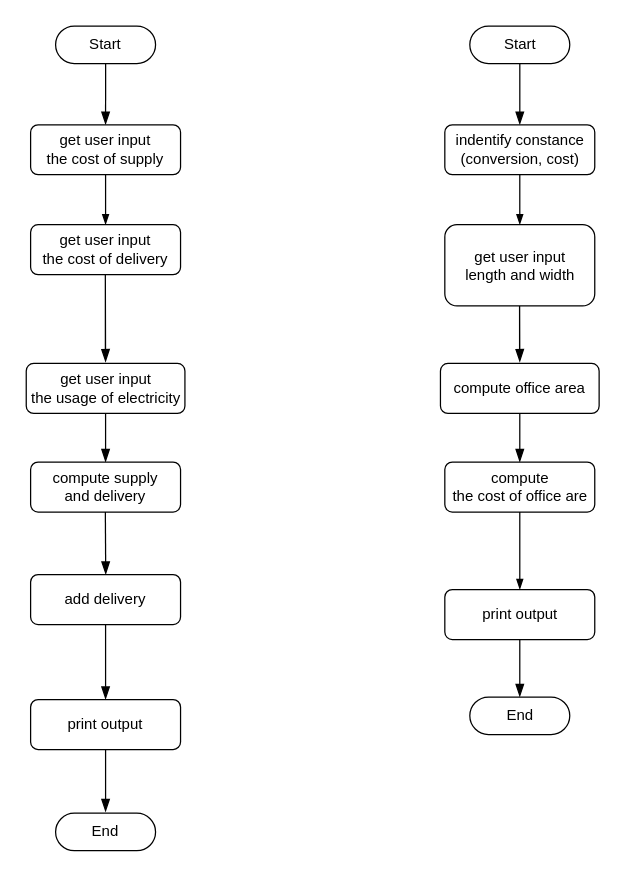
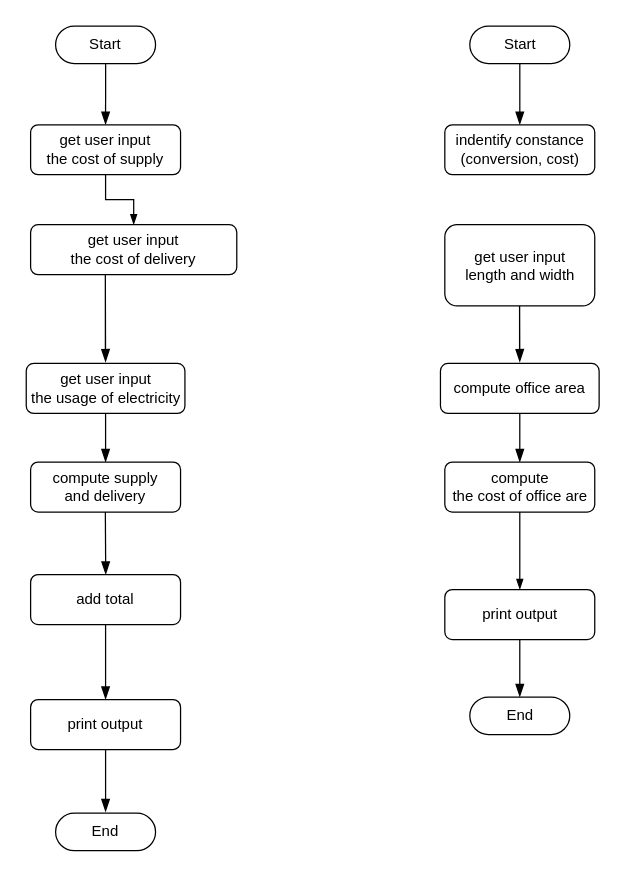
- <mxCell id="18" style="edgeStyle=orthogonalEdgeStyle;rounded=0;orthogonalLoop=1;jettySize=auto;html=1;exitX=0.5;exitY=1;exitDx=0;exitDy=0;entryX=0.5;entryY=0;entryDx=0;entryDy=0;endArrow=blockThin;endFill=1;" edge="1" parent="1" source="19" target="23"><mxGeometry relative="1" as="geometry" /></mxCell>
- <mxCell id="8" value="get user input &lt;br&gt;the cost of delivery" style="rounded=1;whiteSpace=wrap;html=1;fontSize=12;glass=0;strokeWidth=1;shadow=0;" parent="1" vertex="1"><mxGeometry x="24" y="179" width="120" height="40" as="geometry" /></mxCell>
+ <mxCell id="8" value="get user input &lt;br&gt;the cost of delivery" style="rounded=1;whiteSpace=wrap;html=1;fontSize=12;glass=0;strokeWidth=1;shadow=0;" parent="1" vertex="1"><mxGeometry x="24" y="179" width="165" height="40" as="geometry" /></mxCell>
- <mxCell id="12" value="add delivery" style="rounded=1;whiteSpace=wrap;html=1;fontSize=12;glass=0;strokeWidth=1;shadow=0;" parent="1" vertex="1"><mxGeometry x="24" y="459" width="120" height="40" as="geometry" /></mxCell>
+ <mxCell id="12" value="add total" style="rounded=1;whiteSpace=wrap;html=1;fontSize=12;glass=0;strokeWidth=1;shadow=0;" parent="1" vertex="1"><mxGeometry x="24" y="459" width="120" height="40" as="geometry" /></mxCell>
